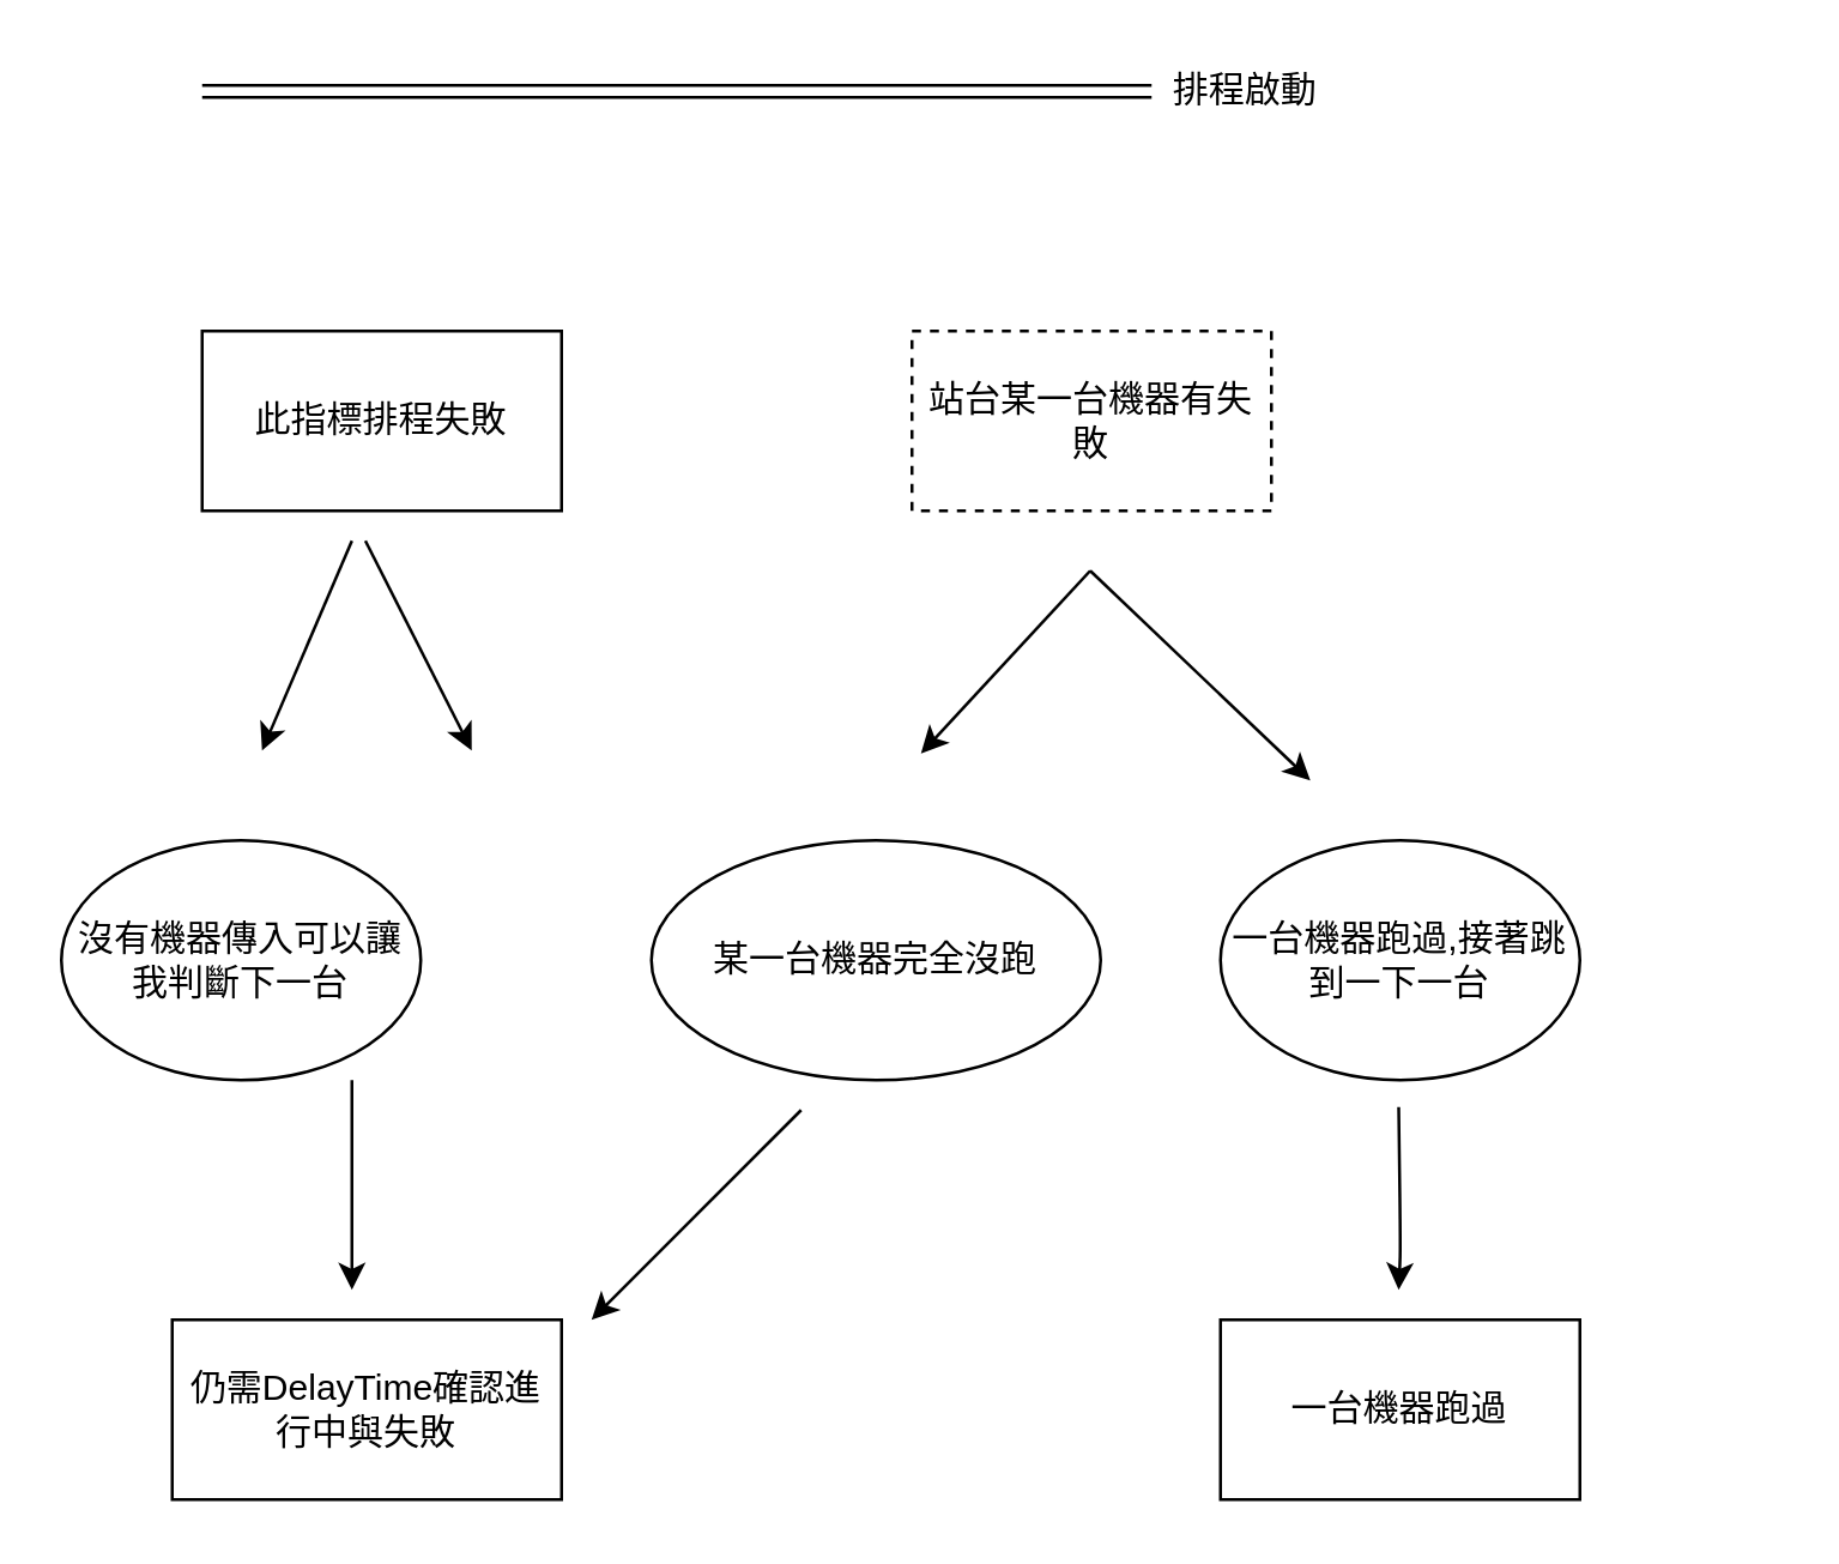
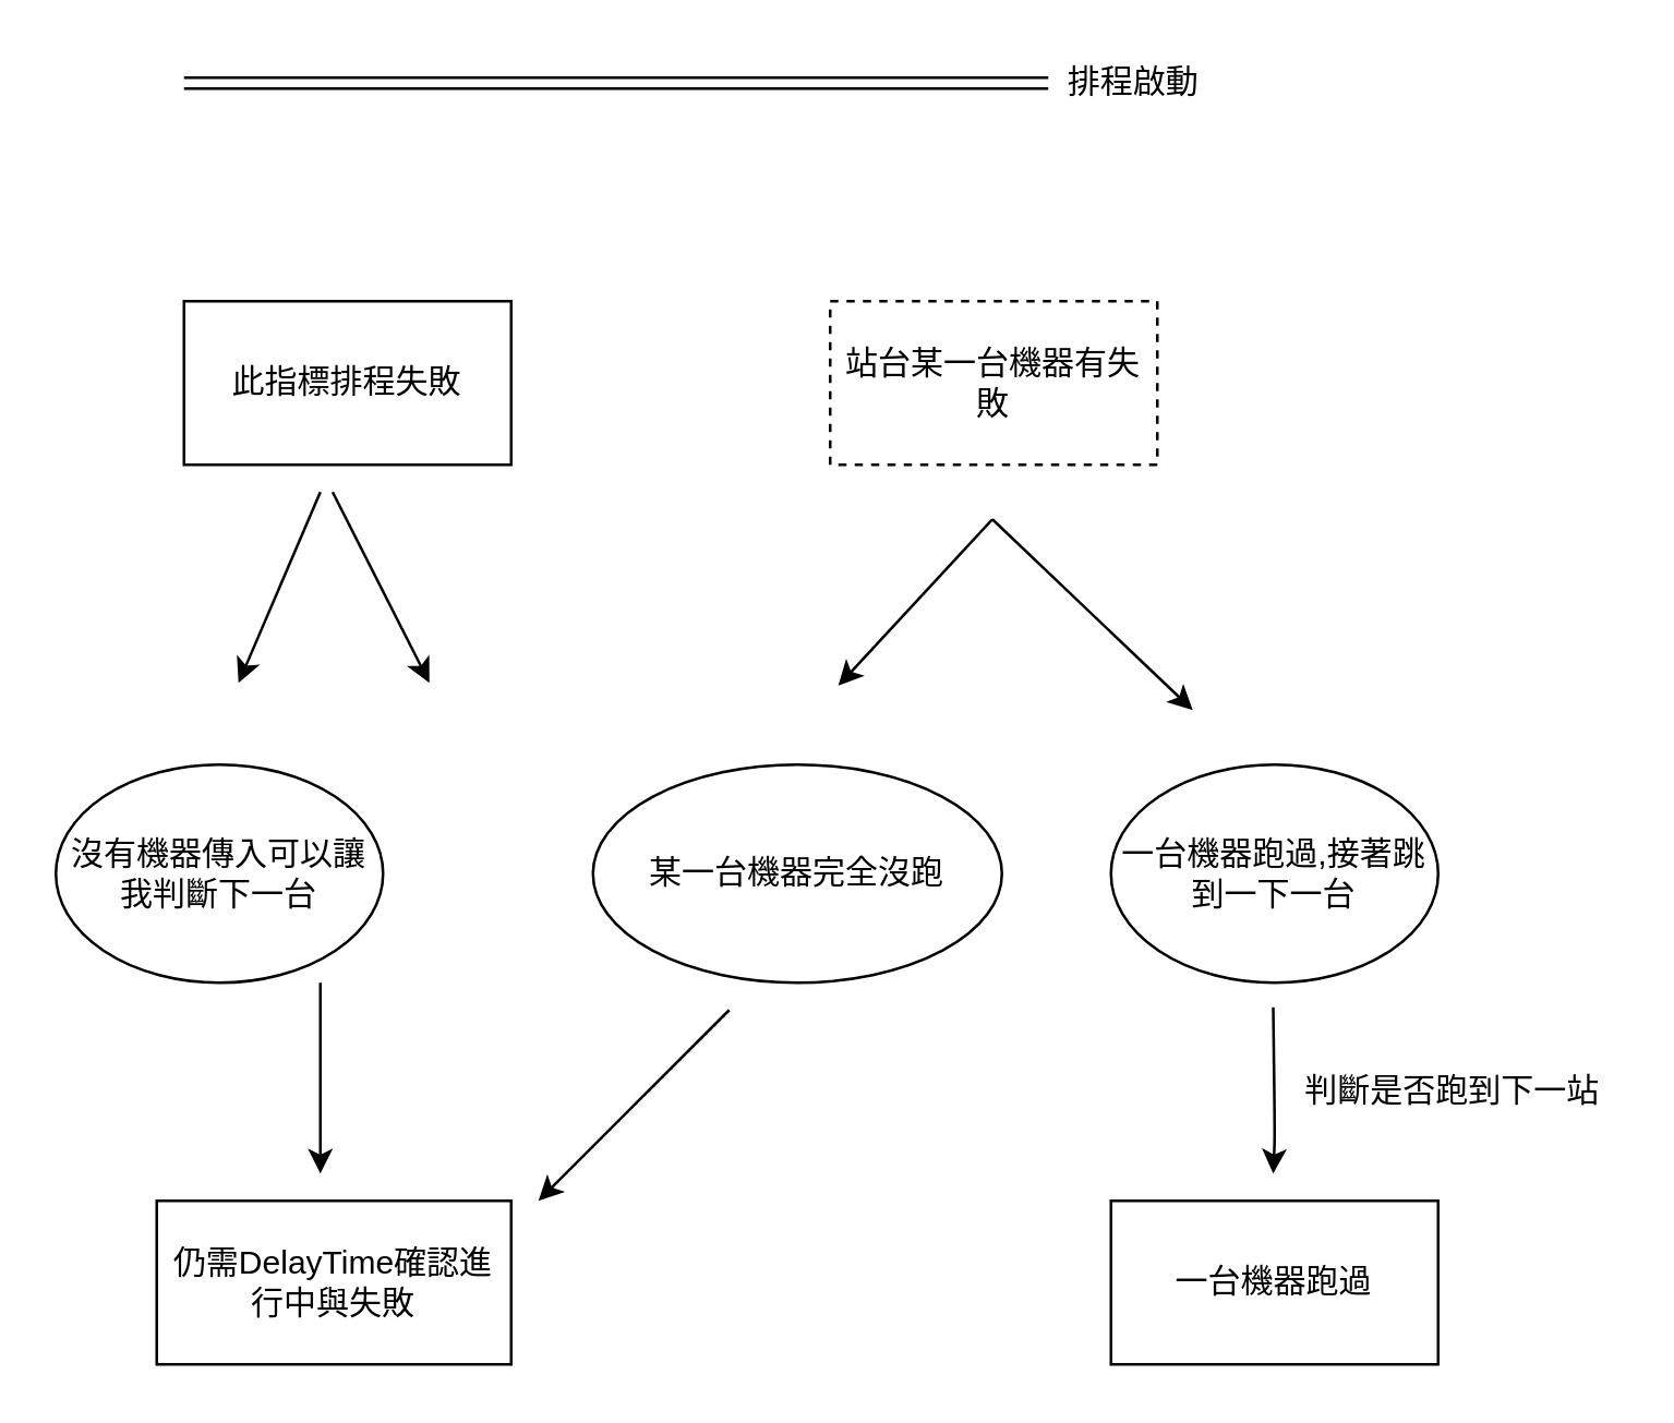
+ <mxCell id="18" value="判斷是否跑到下一站" style="text;html=1;align=center;verticalAlign=middle;resizable=0;points=[];autosize=1;" vertex="1" parent="1"><mxGeometry x="472" y="390" width="120" height="20" as="geometry" /></mxCell>
